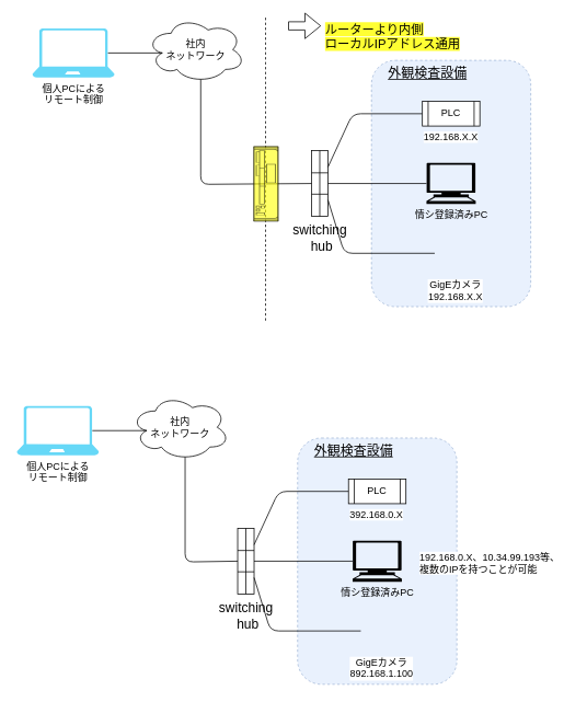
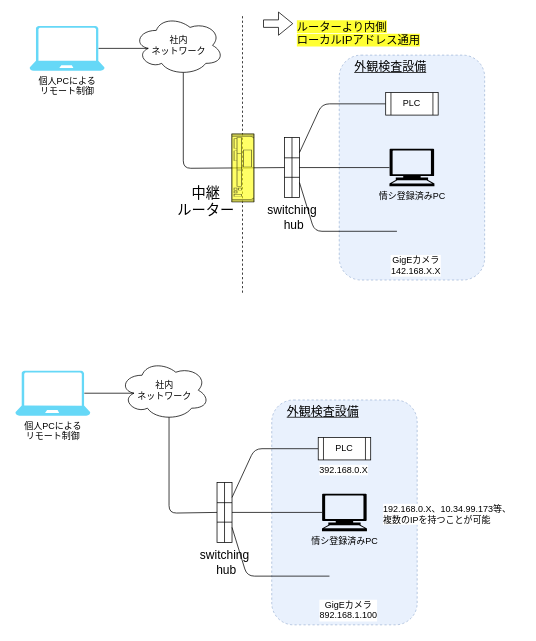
- <mxCell id="13" value="&lt;span style=&quot;color: rgb(0 , 0 , 0) ; font-family: &amp;#34;helvetica&amp;#34; ; font-size: 12px ; font-style: normal ; font-weight: 400 ; letter-spacing: normal ; text-align: center ; text-indent: 0px ; text-transform: none ; word-spacing: 0px ; background-color: rgb(255 , 255 , 255) ; display: inline ; float: none&quot;&gt;192.168.X.X&lt;/span&gt;" style="text;whiteSpace=wrap;html=1;" parent="1" vertex="1"><mxGeometry x="514" y="153" width="90" height="20" as="geometry" /></mxCell>
+ <mxCell id="14" value="&lt;font style=&quot;font-size: 19px&quot;&gt;中継&lt;br&gt;ルーター&lt;/font&gt;" style="text;html=1;align=center;verticalAlign=middle;resizable=0;points=[];autosize=1;" parent="1" vertex="1"><mxGeometry x="229" y="248.5" width="90" height="40" as="geometry" /></mxCell>
- <mxCell id="6" value="GigEカメラ&lt;br&gt;192.168.X.X" style="shape=image;html=1;verticalAlign=top;verticalLabelPosition=bottom;labelBackgroundColor=#ffffff;imageAspect=0;aspect=fixed;image=https://cdn2.iconfinder.com/data/icons/ios-7-icons/50/video_camera-128.png" parent="1" vertex="1"><mxGeometry x="529" y="283" width="50" height="50" as="geometry" /></mxCell>
+ <mxCell id="6" value="GigEカメラ&lt;br&gt;142.168.X.X" style="shape=image;html=1;verticalAlign=top;verticalLabelPosition=bottom;labelBackgroundColor=#ffffff;imageAspect=0;aspect=fixed;image=https://cdn2.iconfinder.com/data/icons/ios-7-icons/50/video_camera-128.png" parent="1" vertex="1"><mxGeometry x="529" y="283" width="50" height="50" as="geometry" /></mxCell>
- <mxCell id="41" value="&lt;span style=&quot;color: rgb(0 , 0 , 0) ; font-family: &amp;#34;helvetica&amp;#34; ; font-size: 12px ; font-style: normal ; font-weight: 400 ; letter-spacing: normal ; text-align: center ; text-indent: 0px ; text-transform: none ; word-spacing: 0px ; background-color: rgb(255 , 255 , 255) ; display: inline ; float: none&quot;&gt;192.168.0.X、10.34.99.193等、複数のIPを持つことが可能&lt;br&gt;&lt;/span&gt;" style="text;whiteSpace=wrap;html=1;" vertex="1" parent="1"><mxGeometry x="509" y="665" width="184" height="36" as="geometry" /></mxCell>
+ <mxCell id="41" value="&lt;span style=&quot;color: rgb(0 , 0 , 0) ; font-family: &amp;#34;helvetica&amp;#34; ; font-size: 12px ; font-style: normal ; font-weight: 400 ; letter-spacing: normal ; text-align: center ; text-indent: 0px ; text-transform: none ; word-spacing: 0px ; background-color: rgb(255 , 255 , 255) ; display: inline ; float: none&quot;&gt;192.168.0.X、10.34.99.173等、複数のIPを持つことが可能&lt;br&gt;&lt;/span&gt;" style="text;whiteSpace=wrap;html=1;" vertex="1" parent="1"><mxGeometry x="509" y="665" width="184" height="36" as="geometry" /></mxCell>
